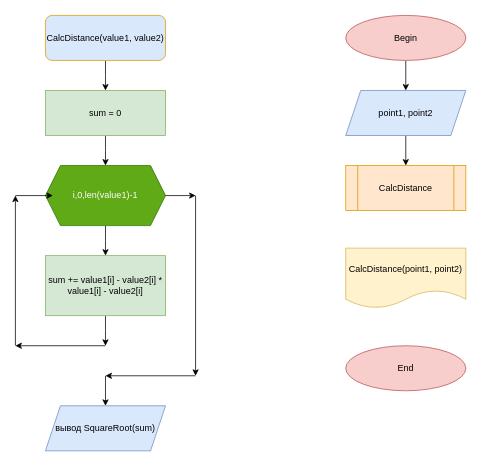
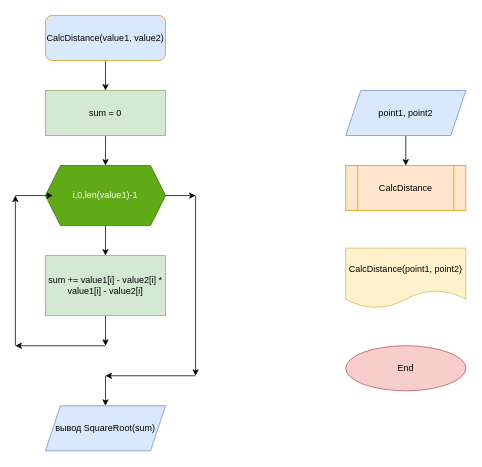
- <mxCell id="3" value="Begin" style="ellipse;whiteSpace=wrap;html=1;fillColor=#f8cecc;strokeColor=#b85450;" parent="1" vertex="1"><mxGeometry x="460" y="20" width="160" height="60" as="geometry" /></mxCell>
- <mxCell id="2" style="edgeStyle=orthogonalEdgeStyle;rounded=0;orthogonalLoop=1;jettySize=auto;html=1;entryX=0.5;entryY=0;entryDx=0;entryDy=0;" parent="1" source="3" target="5" edge="1"><mxGeometry relative="1" as="geometry" /></mxCell>
